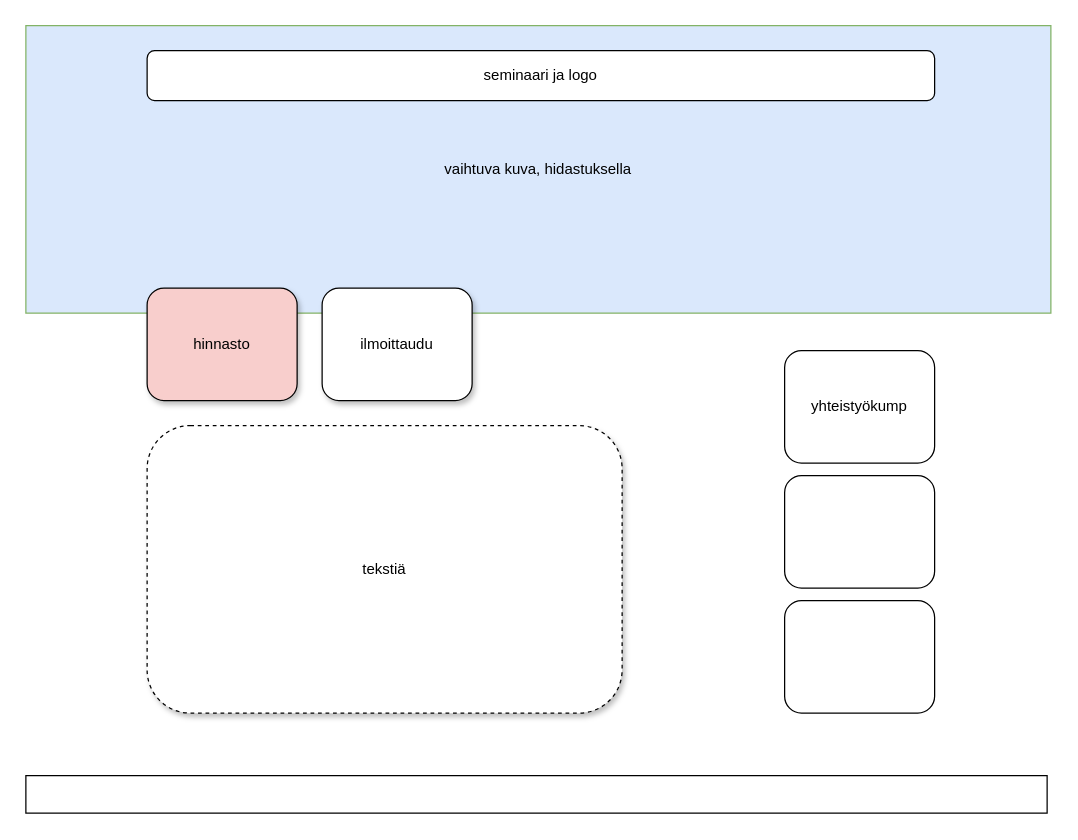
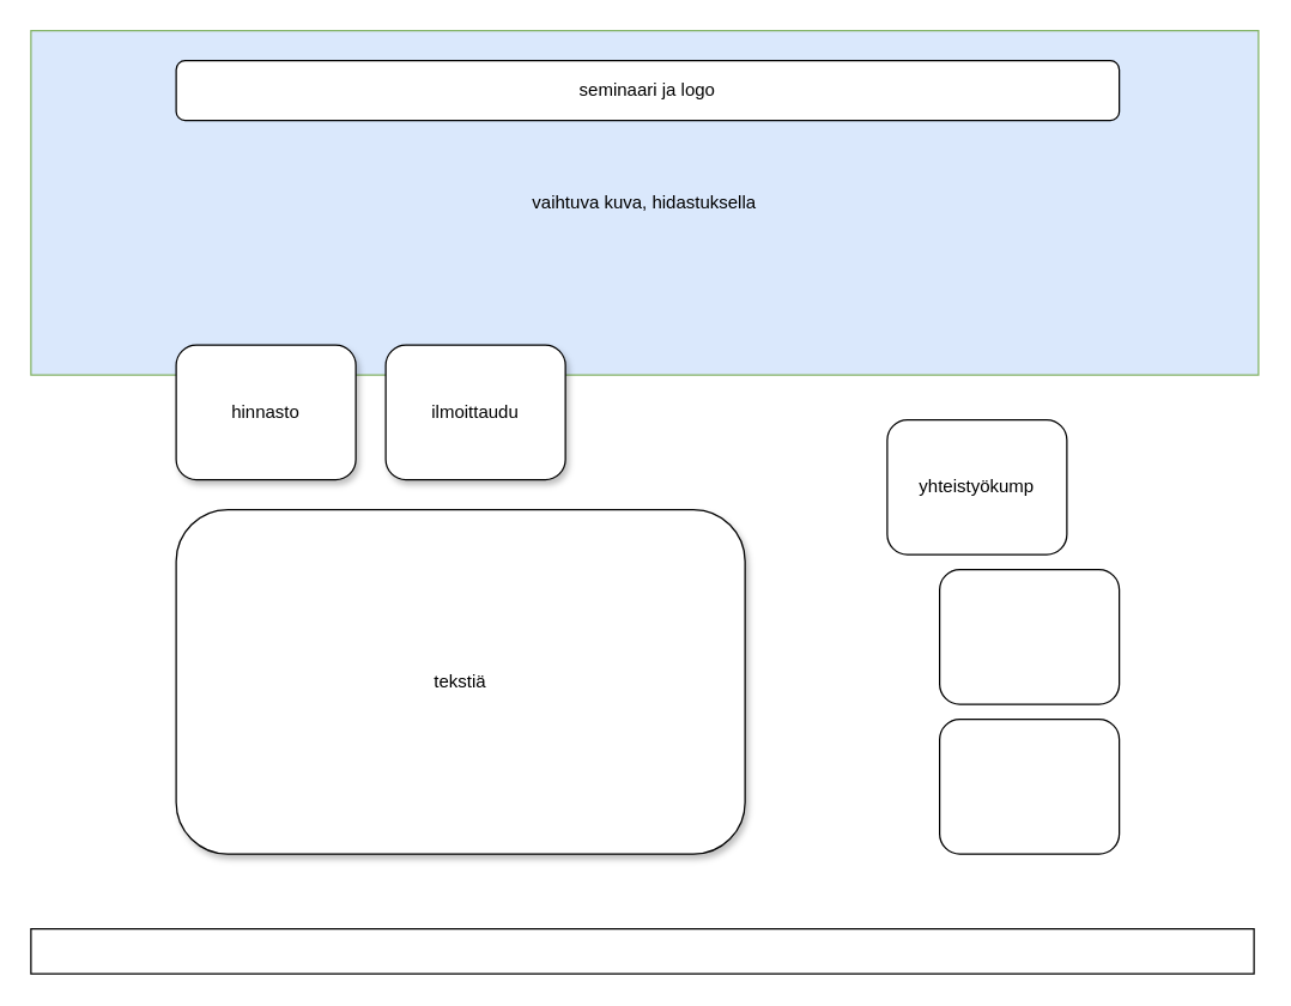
- <mxCell id="3" value="hinnasto" style="rounded=1;whiteSpace=wrap;html=1;shadow=1;fillColor=#f8cecc;" vertex="1" parent="1"><mxGeometry x="117" y="230" width="120" height="90" as="geometry" /></mxCell>
+ <mxCell id="3" value="hinnasto" style="rounded=1;whiteSpace=wrap;html=1;shadow=1;" vertex="1" parent="1"><mxGeometry x="117" y="230" width="120" height="90" as="geometry" /></mxCell>
- <mxCell id="9" value="yhteistyökump" style="rounded=1;whiteSpace=wrap;html=1;" vertex="1" parent="1"><mxGeometry x="627" y="280" width="120" height="90" as="geometry" /></mxCell>
+ <mxCell id="9" value="yhteistyökump" style="rounded=1;whiteSpace=wrap;html=1;" vertex="1" parent="1"><mxGeometry x="592" y="280" width="120" height="90" as="geometry" /></mxCell>
- <mxCell id="6" value="tekstiä" style="rounded=1;whiteSpace=wrap;html=1;shadow=1;dashed=1;" vertex="1" parent="1"><mxGeometry x="117" y="340" width="380" height="230" as="geometry" /></mxCell>
+ <mxCell id="6" value="tekstiä" style="rounded=1;whiteSpace=wrap;html=1;shadow=1;" vertex="1" parent="1"><mxGeometry x="117" y="340" width="380" height="230" as="geometry" /></mxCell>
